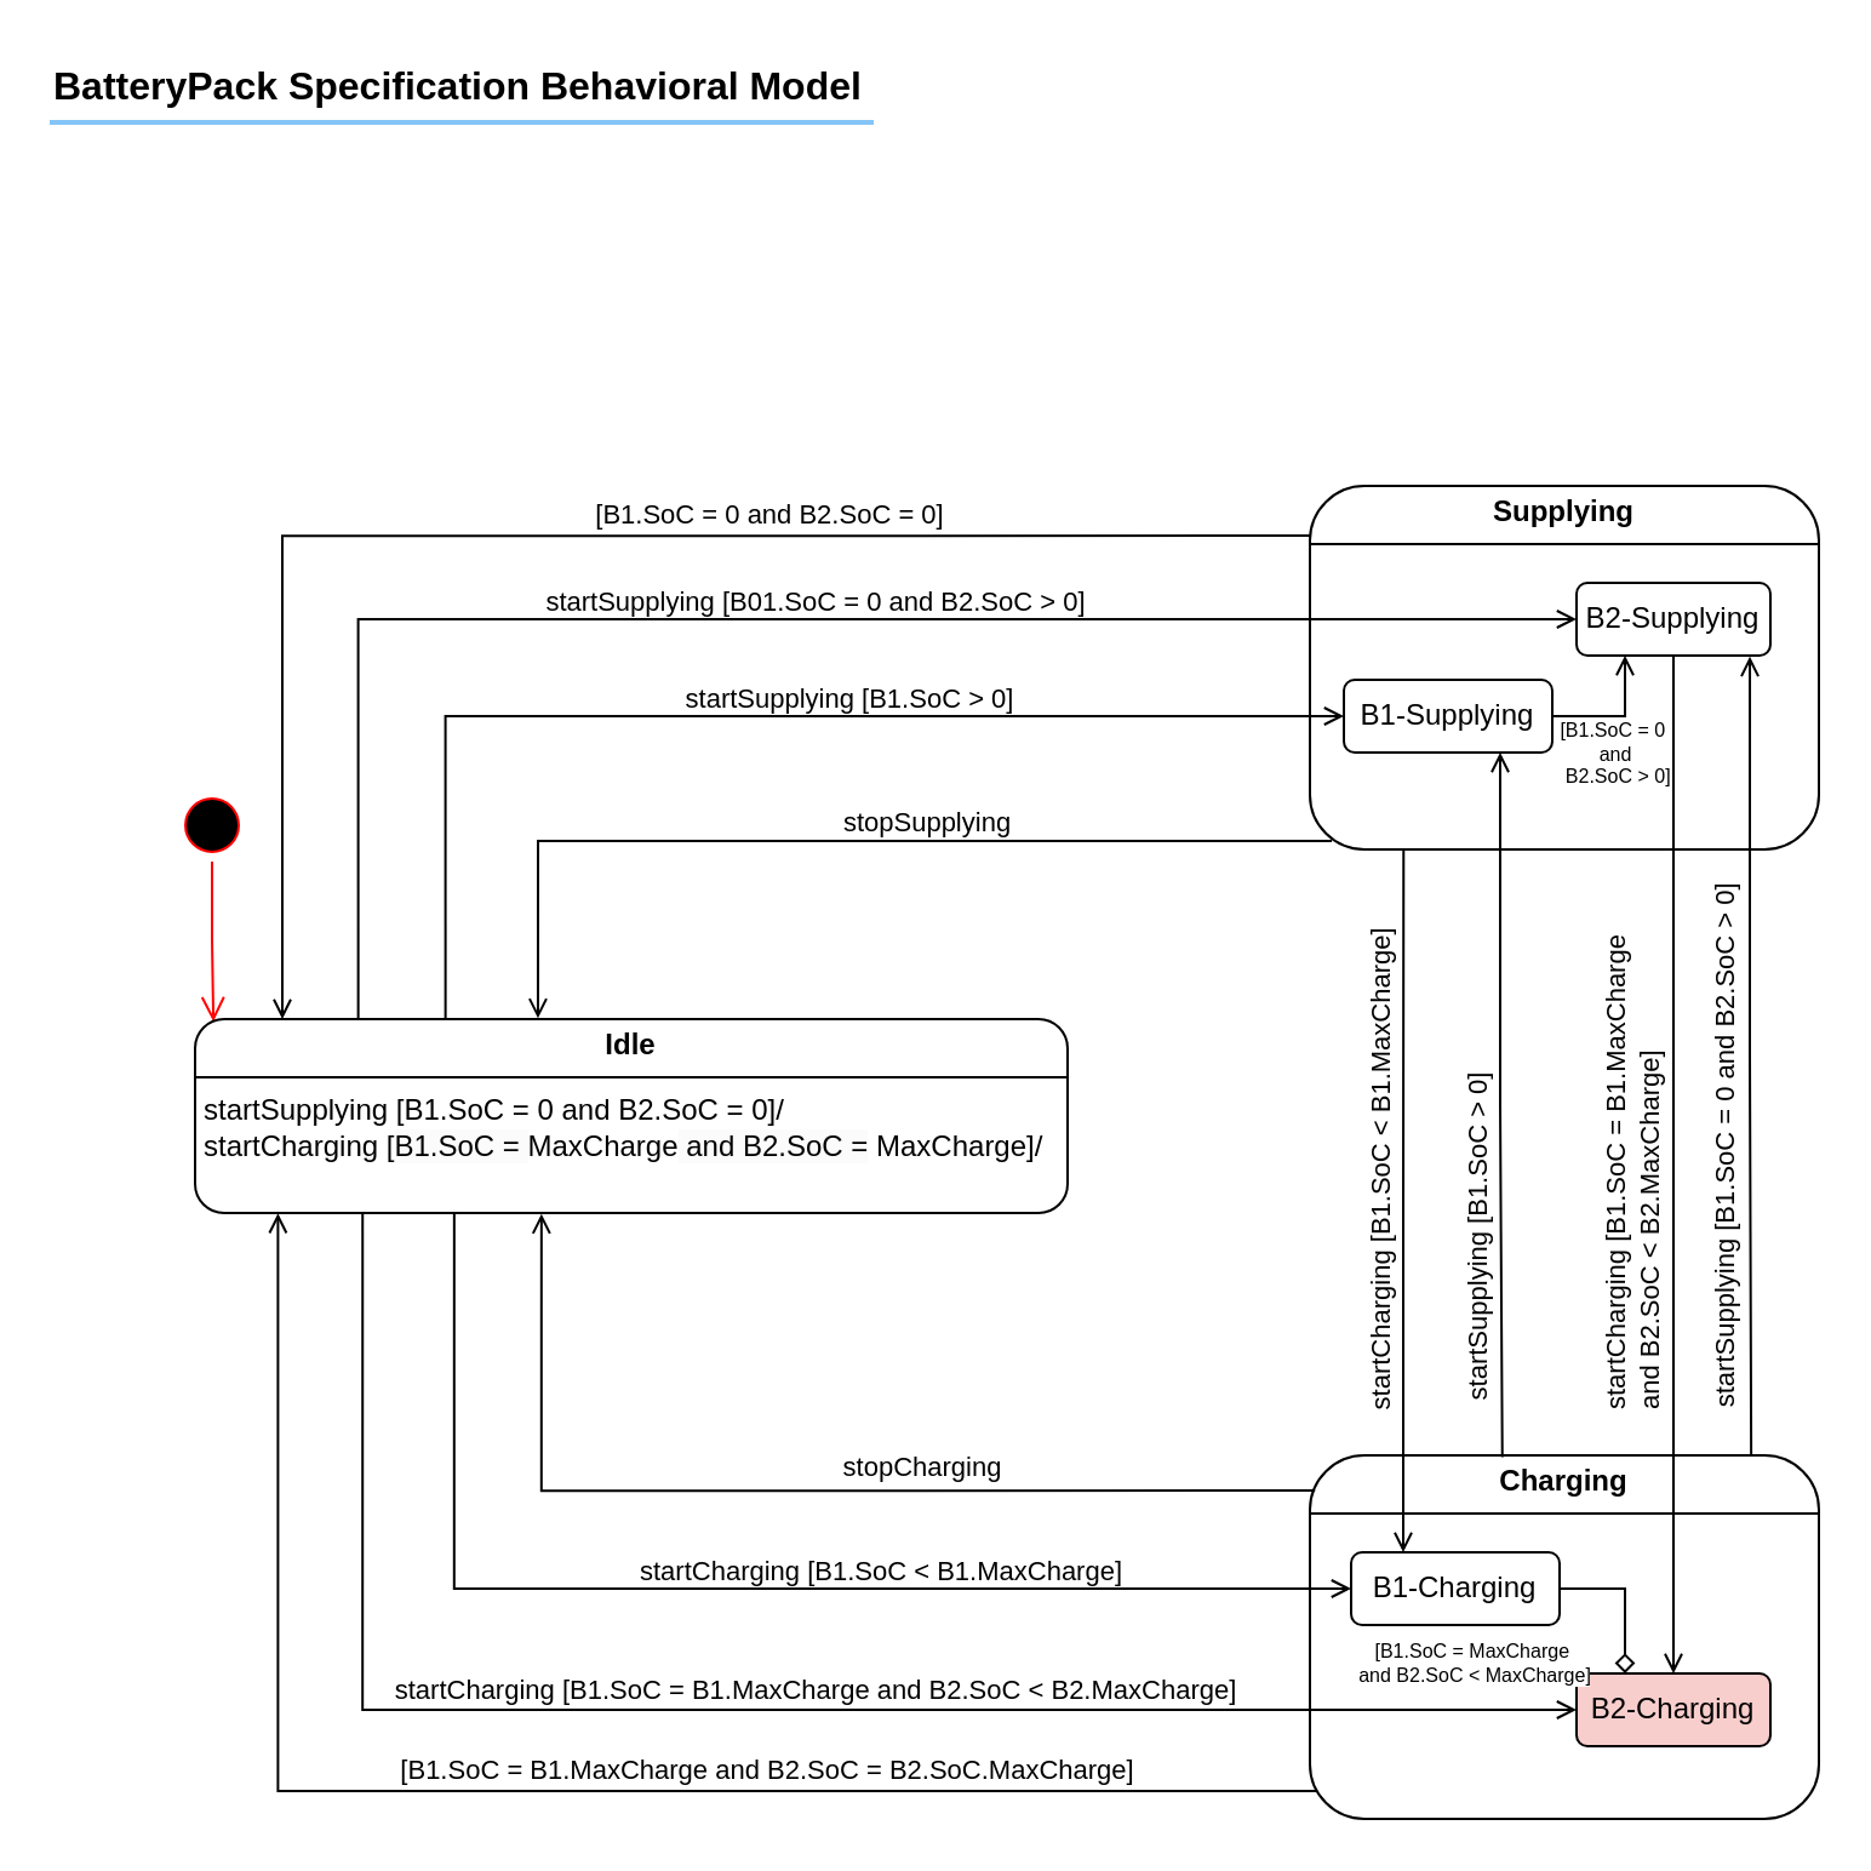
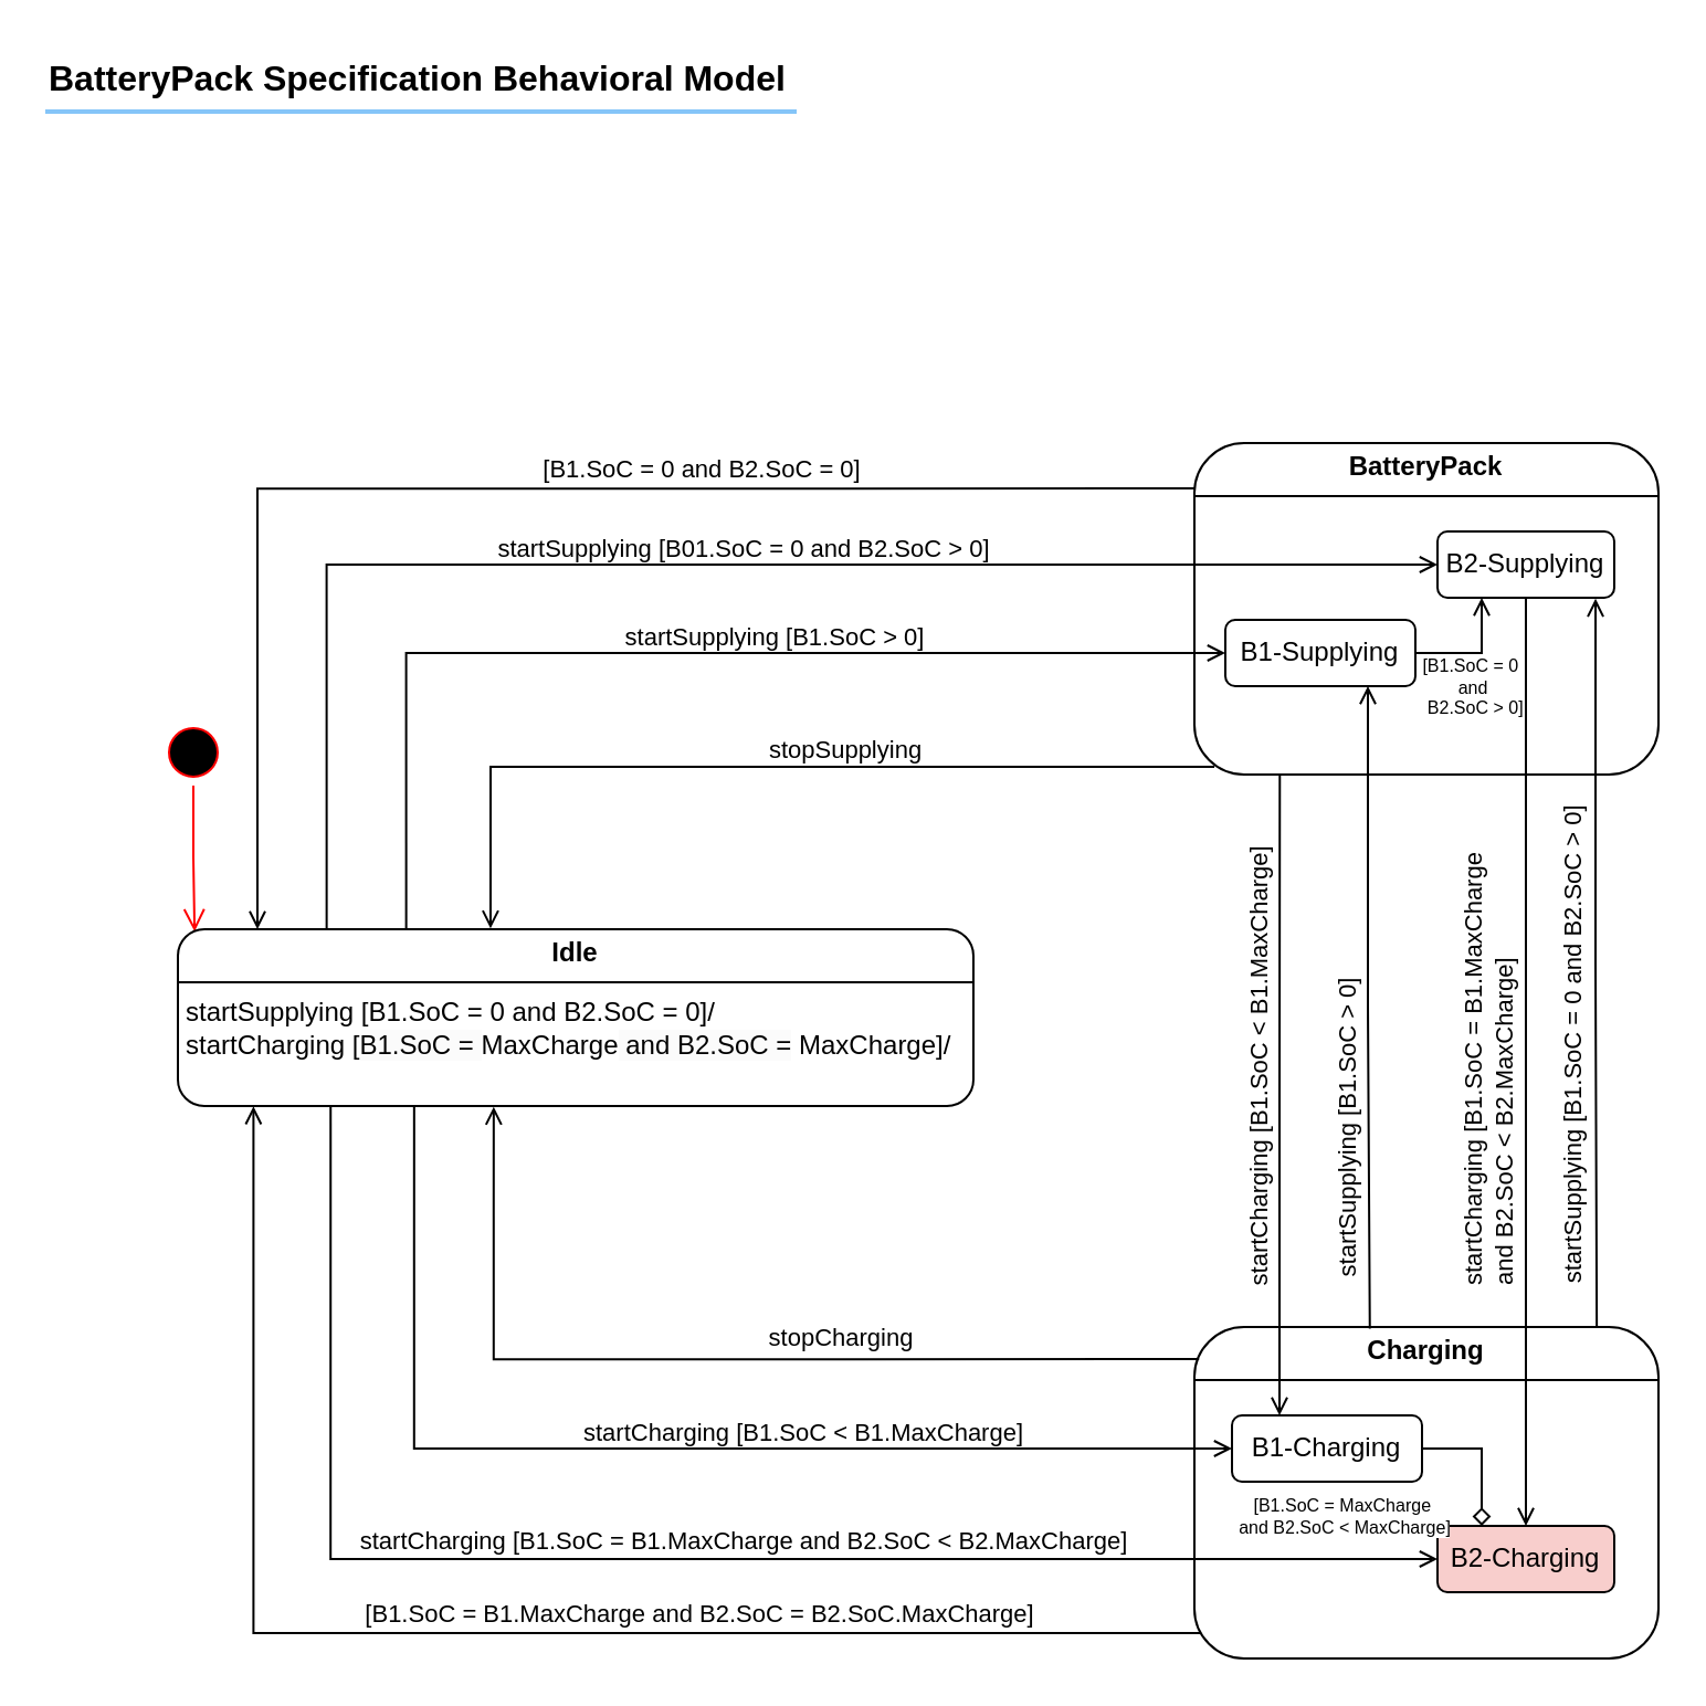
- <mxCell id="7" value="&lt;p style=&quot;margin:0px;margin-top:4px;text-align:center;&quot;&gt;&lt;b&gt;Supplying&lt;/b&gt;&lt;/p&gt;&lt;hr size=&quot;1&quot; style=&quot;border-style:solid;&quot;&gt;&lt;p style=&quot;margin:0px;margin-left:4px;&quot;&gt;&lt;br&gt;&lt;/p&gt;&lt;p style=&quot;margin:0px;margin-left:4px;&quot;&gt;&lt;br&gt;&lt;/p&gt;&lt;p style=&quot;margin:0px;margin-left:4px;&quot;&gt;&lt;br&gt;&lt;/p&gt;" style="verticalAlign=top;align=left;overflow=fill;html=1;whiteSpace=wrap;rounded=1;" parent="1" vertex="1"><mxGeometry x="540" y="200" width="210" height="150" as="geometry" /></mxCell>
+ <mxCell id="7" value="&lt;p style=&quot;margin:0px;margin-top:4px;text-align:center;&quot;&gt;&lt;b&gt;BatteryPack&lt;/b&gt;&lt;/p&gt;&lt;hr size=&quot;1&quot; style=&quot;border-style:solid;&quot;&gt;&lt;p style=&quot;margin:0px;margin-left:4px;&quot;&gt;&lt;br&gt;&lt;/p&gt;&lt;p style=&quot;margin:0px;margin-left:4px;&quot;&gt;&lt;br&gt;&lt;/p&gt;&lt;p style=&quot;margin:0px;margin-left:4px;&quot;&gt;&lt;br&gt;&lt;/p&gt;" style="verticalAlign=top;align=left;overflow=fill;html=1;whiteSpace=wrap;rounded=1;" parent="1" vertex="1"><mxGeometry x="540" y="200" width="210" height="150" as="geometry" /></mxCell>
